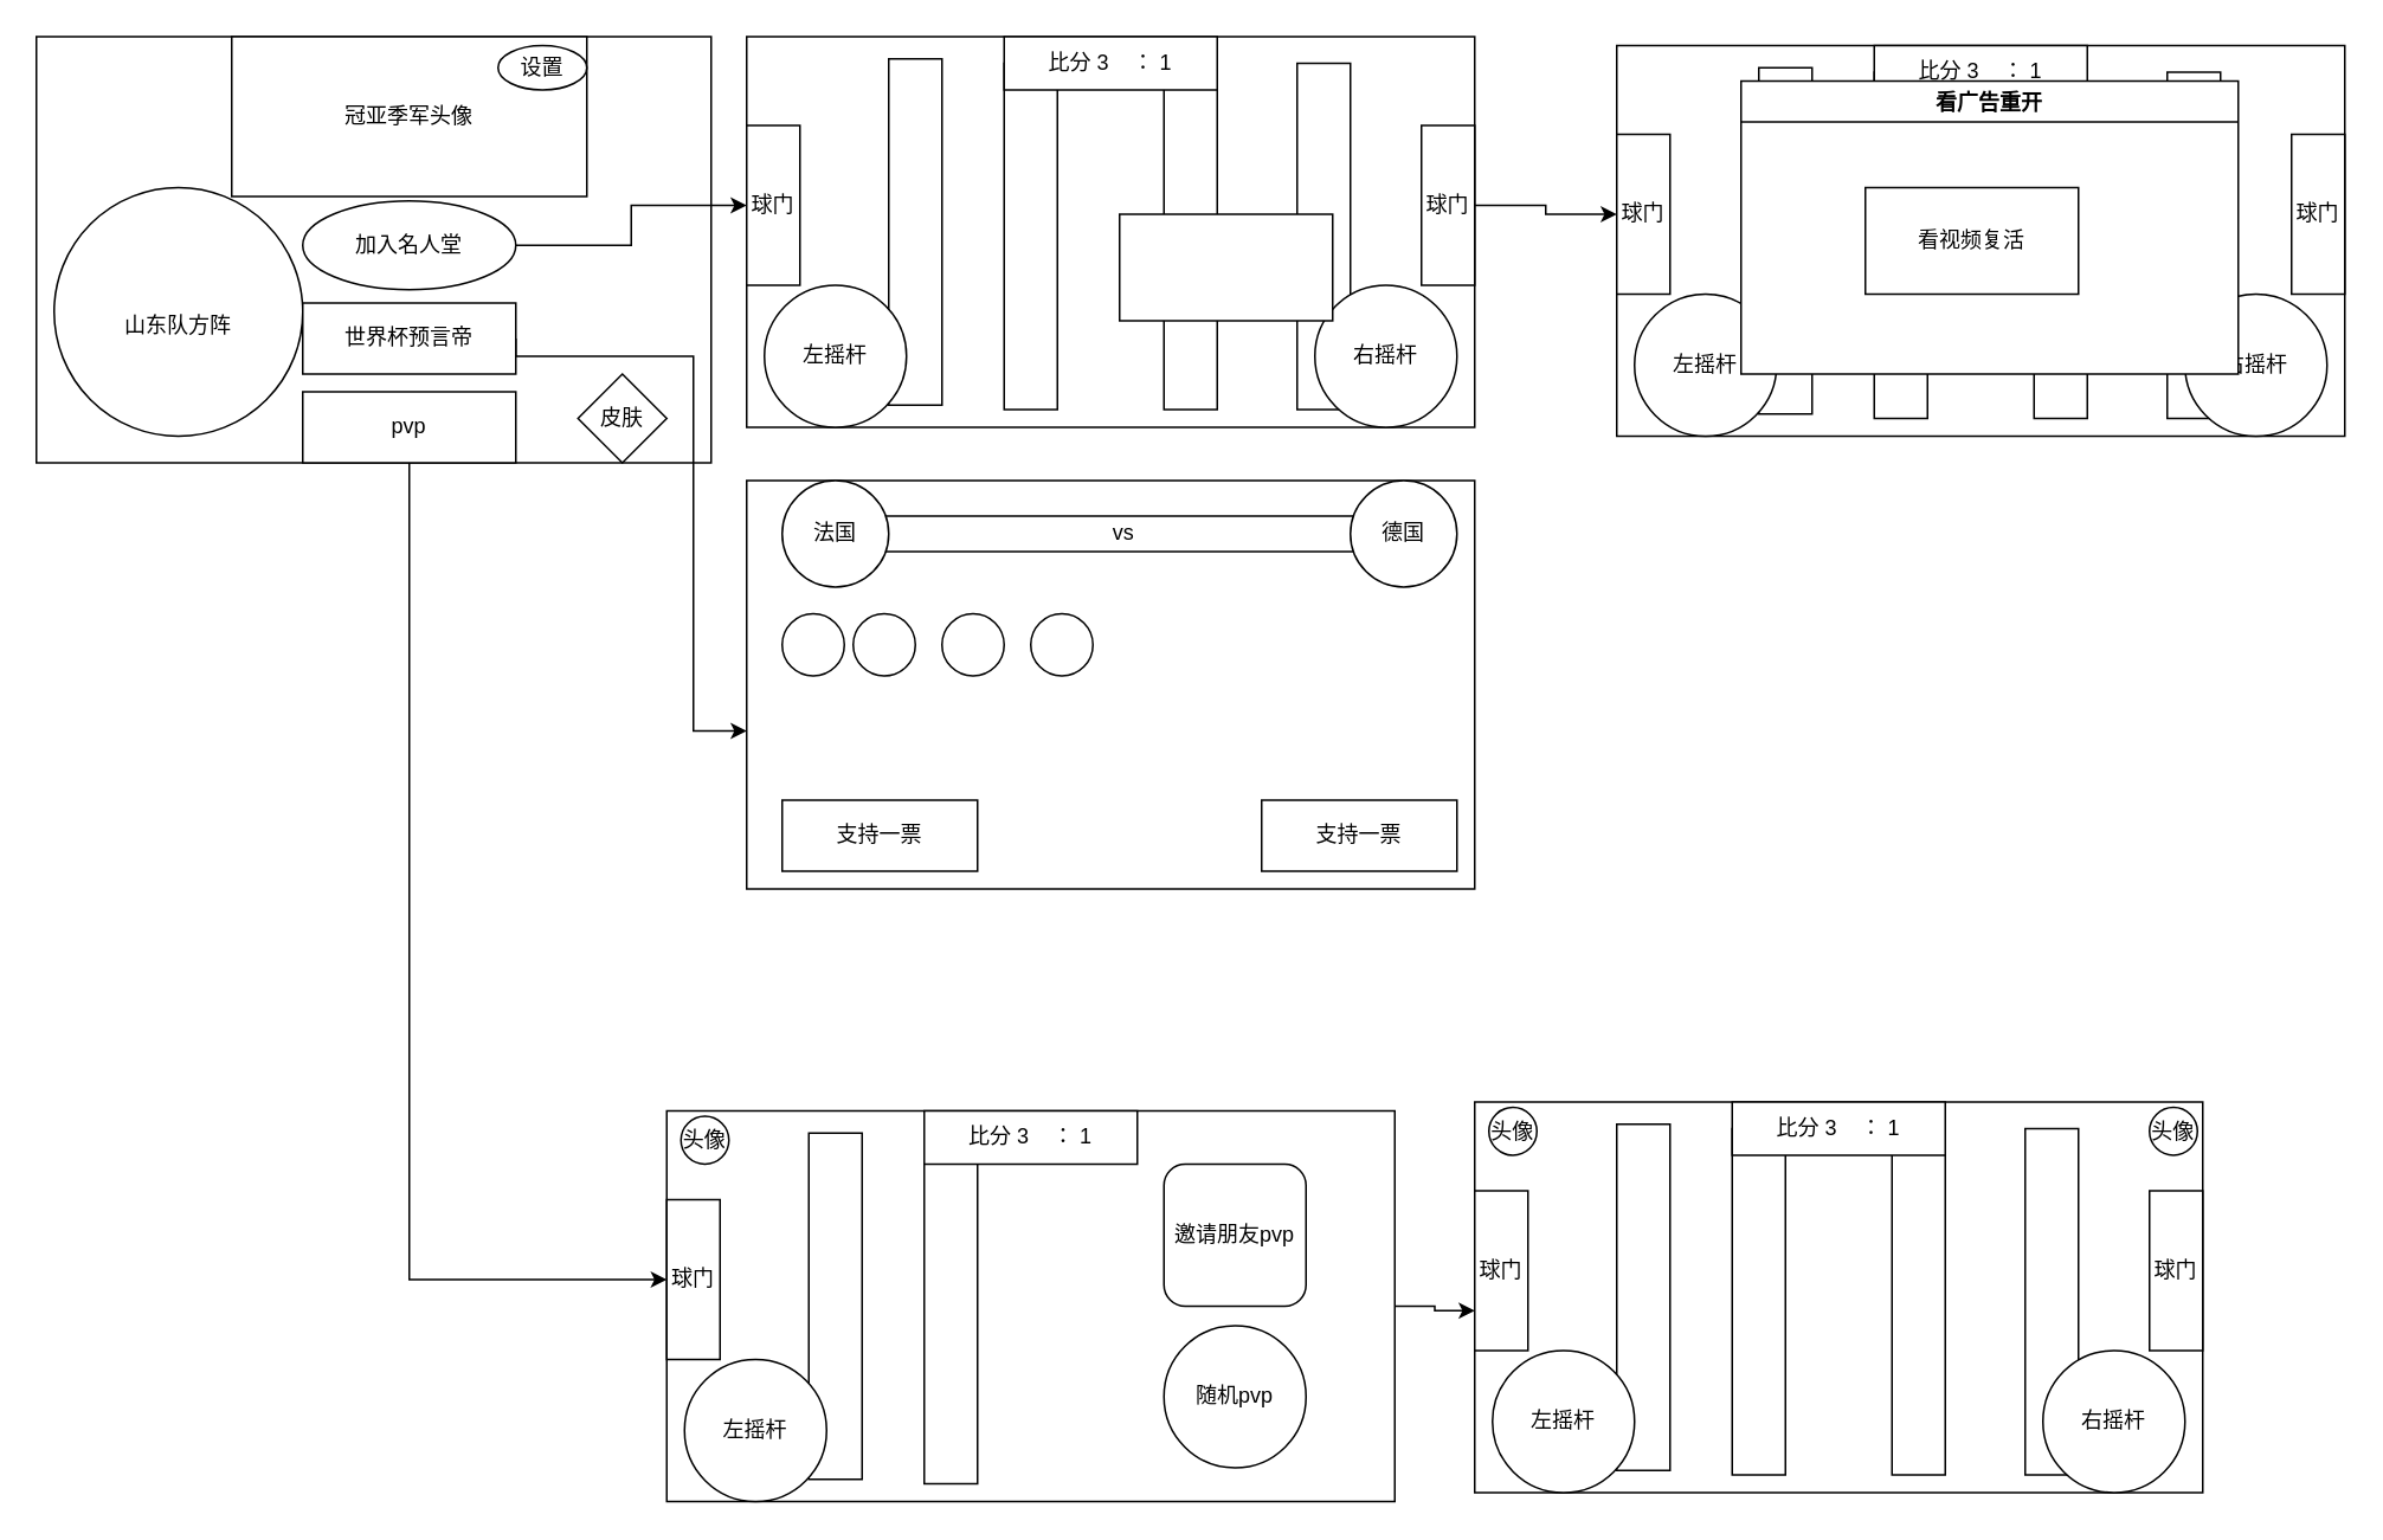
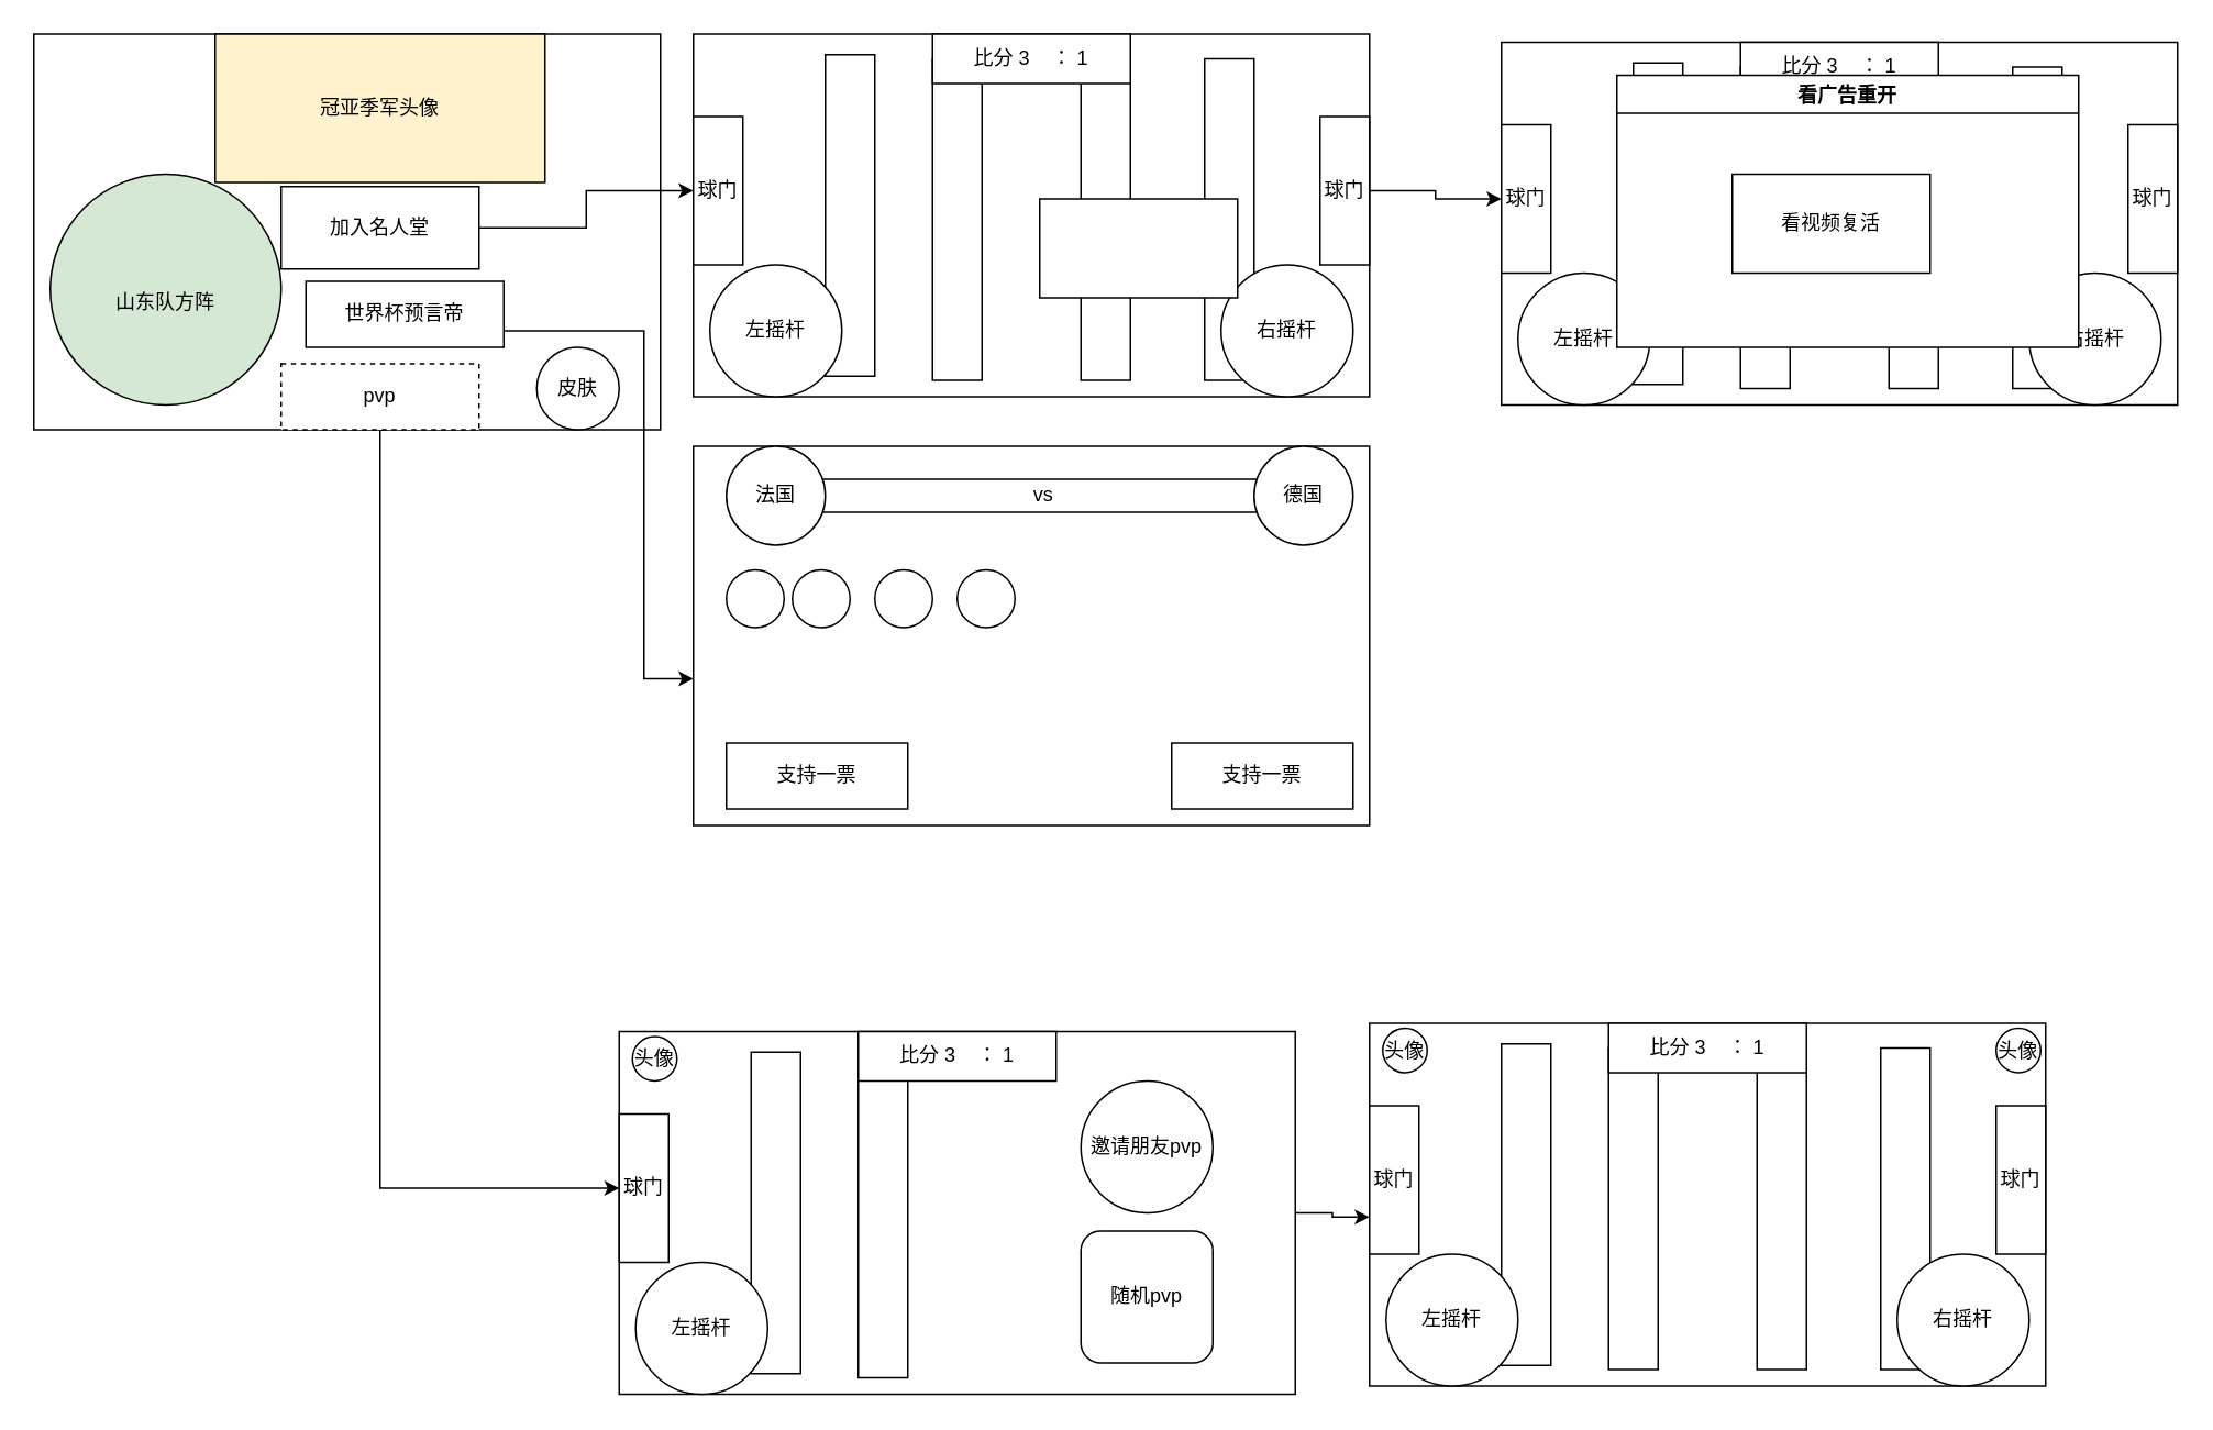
- <mxCell id="17" value="设置" style="ellipse;whiteSpace=wrap;html=1;shadow=0;" vertex="1" parent="1"><mxGeometry x="280" y="25" width="50" height="25" as="geometry" /></mxCell>
- <mxCell id="13" value="冠亚季军头像" style="rounded=0;whiteSpace=wrap;html=1;" vertex="1" parent="1"><mxGeometry x="130" y="20" width="200" height="90" as="geometry" /></mxCell>
+ <mxCell id="13" value="冠亚季军头像" style="rounded=0;whiteSpace=wrap;html=1;fillColor=#fff2cc;" vertex="1" parent="1"><mxGeometry x="130" y="20" width="200" height="90" as="geometry" /></mxCell>
- <mxCell id="10" value="加入名人堂" style="ellipse;whiteSpace=wrap;html=1;" vertex="1" parent="1"><mxGeometry x="170" y="112.5" width="120" height="50" as="geometry" /></mxCell>
+ <mxCell id="10" value="加入名人堂" style="rounded=0;whiteSpace=wrap;html=1;" vertex="1" parent="1"><mxGeometry x="170" y="112.5" width="120" height="50" as="geometry" /></mxCell>
- <mxCell id="8" value="&lt;br&gt;山东队方阵" style="ellipse;whiteSpace=wrap;html=1;aspect=fixed;shadow=0;" vertex="1" parent="1"><mxGeometry x="30" y="105" width="140" height="140" as="geometry" /></mxCell>
+ <mxCell id="8" value="&lt;br&gt;山东队方阵" style="ellipse;whiteSpace=wrap;html=1;aspect=fixed;shadow=0;fillColor=#d5e8d4;" vertex="1" parent="1"><mxGeometry x="30" y="105" width="140" height="140" as="geometry" /></mxCell>
- <mxCell id="12" value="世界杯预言帝" style="rounded=0;whiteSpace=wrap;html=1;" vertex="1" parent="1"><mxGeometry x="170" y="170" width="120" height="40" as="geometry" /></mxCell>
+ <mxCell id="12" value="世界杯预言帝" style="rounded=0;whiteSpace=wrap;html=1;" vertex="1" parent="1"><mxGeometry x="185" y="170" width="120" height="40" as="geometry" /></mxCell>
- <mxCell id="58" value="皮肤" style="rhombus;whiteSpace=wrap;html=1;aspect=fixed;shadow=0;gradientColor=#ffffff;" vertex="1" parent="1"><mxGeometry x="325" y="210" width="50" height="50" as="geometry" /></mxCell>
+ <mxCell id="58" value="皮肤" style="ellipse;whiteSpace=wrap;html=1;aspect=fixed;shadow=0;gradientColor=#ffffff;" vertex="1" parent="1"><mxGeometry x="325" y="210" width="50" height="50" as="geometry" /></mxCell>
- <mxCell id="19" value="pvp" style="rounded=0;whiteSpace=wrap;html=1;shadow=0;" vertex="1" parent="1"><mxGeometry x="170" y="220" width="120" height="40" as="geometry" /></mxCell>
+ <mxCell id="19" value="pvp" style="rounded=0;whiteSpace=wrap;html=1;shadow=0;dashed=1;" vertex="1" parent="1"><mxGeometry x="170" y="220" width="120" height="40" as="geometry" /></mxCell>
- <mxCell id="67" value="邀请朋友pvp" style="whiteSpace=wrap;html=1;aspect=fixed;shadow=0;gradientColor=#ffffff;rounded=1;" vertex="1" parent="1"><mxGeometry x="655" y="655" width="80" height="80" as="geometry" /></mxCell>
+ <mxCell id="67" value="邀请朋友pvp" style="ellipse;whiteSpace=wrap;html=1;aspect=fixed;shadow=0;gradientColor=#ffffff;" vertex="1" parent="1"><mxGeometry x="655" y="655" width="80" height="80" as="geometry" /></mxCell>
- <mxCell id="68" value="随机pvp" style="ellipse;whiteSpace=wrap;html=1;aspect=fixed;shadow=0;gradientColor=#ffffff;" vertex="1" parent="1"><mxGeometry x="655" y="746" width="80" height="80" as="geometry" /></mxCell>
+ <mxCell id="68" value="随机pvp" style="whiteSpace=wrap;html=1;aspect=fixed;shadow=0;gradientColor=#ffffff;rounded=1;" vertex="1" parent="1"><mxGeometry x="655" y="746" width="80" height="80" as="geometry" /></mxCell>
